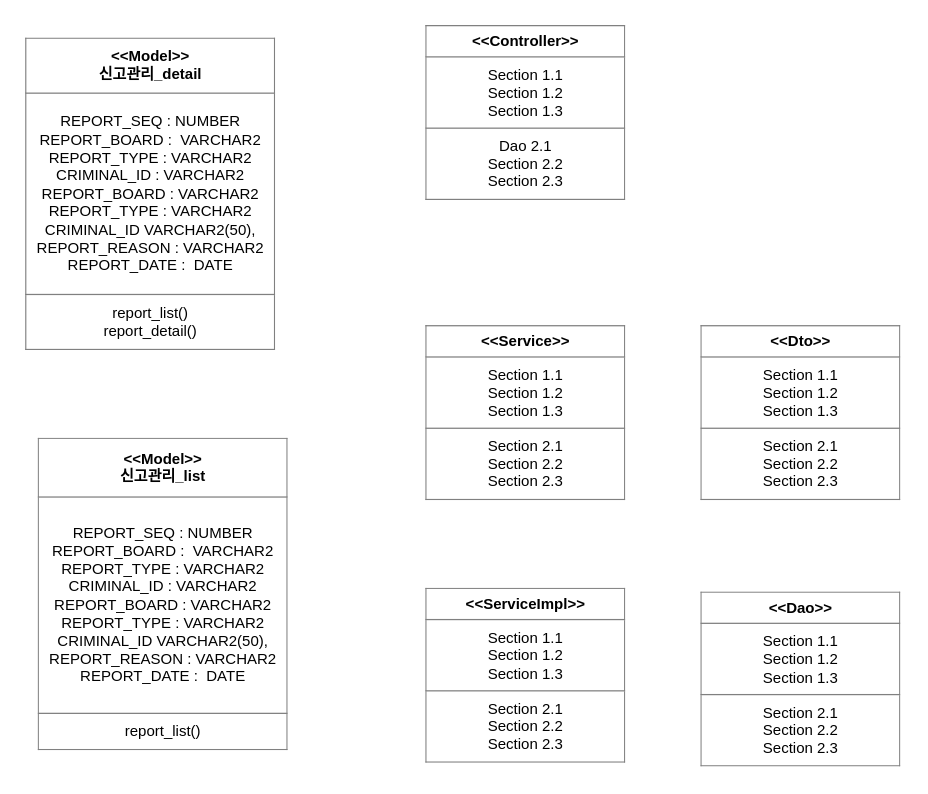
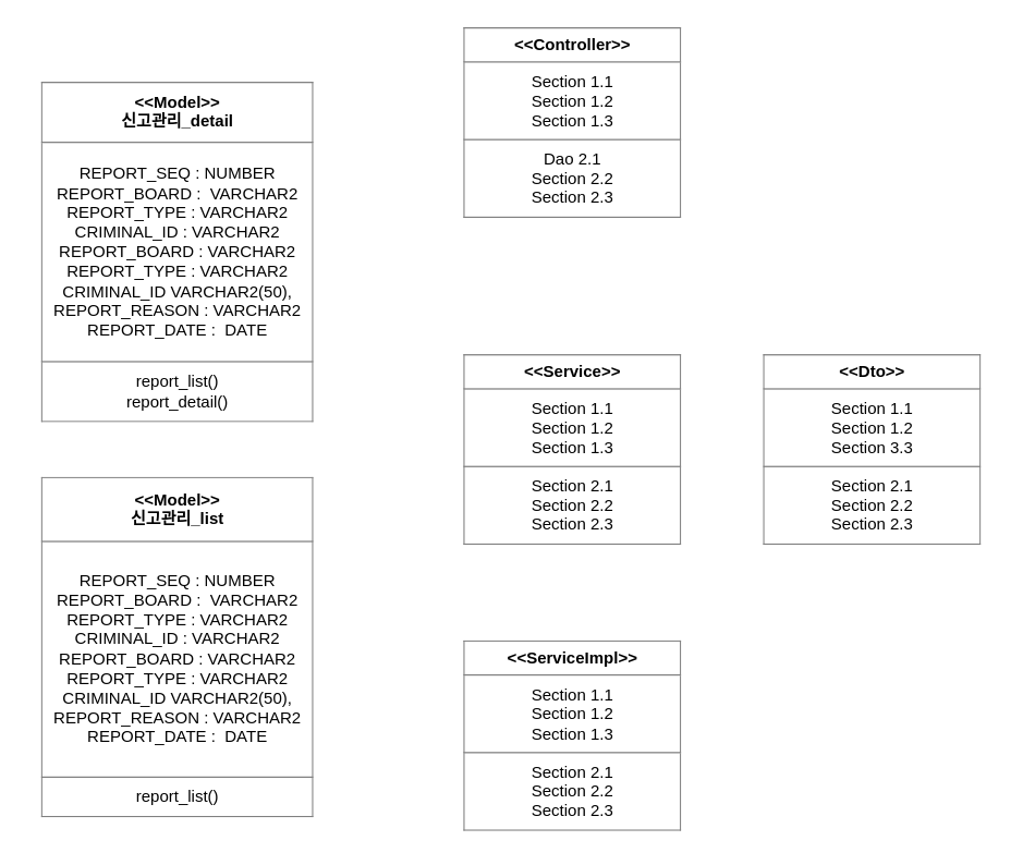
- <mxCell id="2" value="&lt;table border=&quot;1&quot; width=&quot;100%&quot; cellpadding=&quot;4&quot; style=&quot;width: 100% ; height: 100% ; border-collapse: collapse&quot;&gt;&lt;tbody&gt;&lt;tr&gt;&lt;th align=&quot;center&quot;&gt;&lt;b&gt;&amp;lt;&amp;lt;Model&amp;gt;&amp;gt;&lt;br&gt;신고관리_detail&lt;br&gt;&lt;/b&gt;&lt;/th&gt;&lt;/tr&gt;&lt;tr&gt;&lt;td align=&quot;center&quot;&gt;REPORT_SEQ : NUMBER&lt;br&gt;REPORT_BOARD :&amp;nbsp; VARCHAR2&lt;br&gt;REPORT_TYPE : VARCHAR2&lt;br&gt;CRIMINAL_ID : VARCHAR2&lt;br&gt;REPORT_BOARD : VARCHAR2&lt;br&gt;REPORT_TYPE : VARCHAR2&lt;br&gt;CRIMINAL_ID VARCHAR2(50),&lt;br&gt;REPORT_REASON : VARCHAR2&lt;br&gt;REPORT_DATE :&amp;nbsp; DATE&lt;br&gt;&lt;/td&gt;&lt;/tr&gt;&lt;tr&gt;&lt;td align=&quot;center&quot;&gt;report_list()&lt;br&gt;report_detail()&lt;br&gt;&lt;/td&gt;&lt;/tr&gt;&lt;/tbody&gt;&lt;/table&gt;" style="text;html=1;strokeColor=none;fillColor=none;overflow=fill;" vertex="1" parent="1"><mxGeometry x="20" y="30" width="200" height="250" as="geometry" /></mxCell>
+ <mxCell id="2" value="&lt;table border=&quot;1&quot; width=&quot;100%&quot; cellpadding=&quot;4&quot; style=&quot;width: 100% ; height: 100% ; border-collapse: collapse&quot;&gt;&lt;tbody&gt;&lt;tr&gt;&lt;th align=&quot;center&quot;&gt;&lt;b&gt;&amp;lt;&amp;lt;Model&amp;gt;&amp;gt;&lt;br&gt;신고관리_detail&lt;br&gt;&lt;/b&gt;&lt;/th&gt;&lt;/tr&gt;&lt;tr&gt;&lt;td align=&quot;center&quot;&gt;REPORT_SEQ : NUMBER&lt;br&gt;REPORT_BOARD :&amp;nbsp; VARCHAR2&lt;br&gt;REPORT_TYPE : VARCHAR2&lt;br&gt;CRIMINAL_ID : VARCHAR2&lt;br&gt;REPORT_BOARD : VARCHAR2&lt;br&gt;REPORT_TYPE : VARCHAR2&lt;br&gt;CRIMINAL_ID VARCHAR2(50),&lt;br&gt;REPORT_REASON : VARCHAR2&lt;br&gt;REPORT_DATE :&amp;nbsp; DATE&lt;br&gt;&lt;/td&gt;&lt;/tr&gt;&lt;tr&gt;&lt;td align=&quot;center&quot;&gt;report_list()&lt;br&gt;report_detail()&lt;br&gt;&lt;/td&gt;&lt;/tr&gt;&lt;/tbody&gt;&lt;/table&gt;" style="text;html=1;strokeColor=none;fillColor=none;overflow=fill;" vertex="1" parent="1"><mxGeometry x="30" y="60" width="200" height="250" as="geometry" /></mxCell>
- <mxCell id="7" value="&lt;table border=&quot;1&quot; width=&quot;100%&quot; cellpadding=&quot;4&quot; style=&quot;width: 100% ; height: 100% ; border-collapse: collapse&quot;&gt;&lt;tbody&gt;&lt;tr&gt;&lt;th align=&quot;center&quot;&gt;&amp;lt;&amp;lt;Dto&amp;gt;&amp;gt;&lt;/th&gt;&lt;/tr&gt;&lt;tr&gt;&lt;td align=&quot;center&quot;&gt;Section 1.1&lt;br&gt;Section 1.2&lt;br&gt;Section 1.3&lt;/td&gt;&lt;/tr&gt;&lt;tr&gt;&lt;td align=&quot;center&quot;&gt;Section 2.1&lt;br&gt;Section 2.2&lt;br&gt;Section 2.3&lt;/td&gt;&lt;/tr&gt;&lt;/tbody&gt;&lt;/table&gt;" style="text;html=1;strokeColor=none;fillColor=none;overflow=fill;" vertex="1" parent="1"><mxGeometry x="560" y="260" width="160" height="140" as="geometry" /></mxCell>
+ <mxCell id="7" value="&lt;table border=&quot;1&quot; width=&quot;100%&quot; cellpadding=&quot;4&quot; style=&quot;width: 100% ; height: 100% ; border-collapse: collapse&quot;&gt;&lt;tbody&gt;&lt;tr&gt;&lt;th align=&quot;center&quot;&gt;&amp;lt;&amp;lt;Dto&amp;gt;&amp;gt;&lt;/th&gt;&lt;/tr&gt;&lt;tr&gt;&lt;td align=&quot;center&quot;&gt;Section 1.1&lt;br&gt;Section 1.2&lt;br&gt;Section 3.3&lt;/td&gt;&lt;/tr&gt;&lt;tr&gt;&lt;td align=&quot;center&quot;&gt;Section 2.1&lt;br&gt;Section 2.2&lt;br&gt;Section 2.3&lt;/td&gt;&lt;/tr&gt;&lt;/tbody&gt;&lt;/table&gt;" style="text;html=1;strokeColor=none;fillColor=none;overflow=fill;" vertex="1" parent="1"><mxGeometry x="560" y="260" width="160" height="140" as="geometry" /></mxCell>
- <mxCell id="6" value="&lt;table border=&quot;1&quot; width=&quot;100%&quot; cellpadding=&quot;4&quot; style=&quot;width: 100% ; height: 100% ; border-collapse: collapse&quot;&gt;&lt;tbody&gt;&lt;tr&gt;&lt;th align=&quot;center&quot;&gt;&amp;lt;&amp;lt;Dao&amp;gt;&amp;gt;&lt;/th&gt;&lt;/tr&gt;&lt;tr&gt;&lt;td align=&quot;center&quot;&gt;Section 1.1&lt;br&gt;Section 1.2&lt;br&gt;Section 1.3&lt;/td&gt;&lt;/tr&gt;&lt;tr&gt;&lt;td align=&quot;center&quot;&gt;Section 2.1&lt;br&gt;Section 2.2&lt;br&gt;Section 2.3&lt;/td&gt;&lt;/tr&gt;&lt;/tbody&gt;&lt;/table&gt;" style="text;html=1;strokeColor=none;fillColor=none;overflow=fill;" vertex="1" parent="1"><mxGeometry x="560" y="473" width="160" height="140" as="geometry" /></mxCell>
